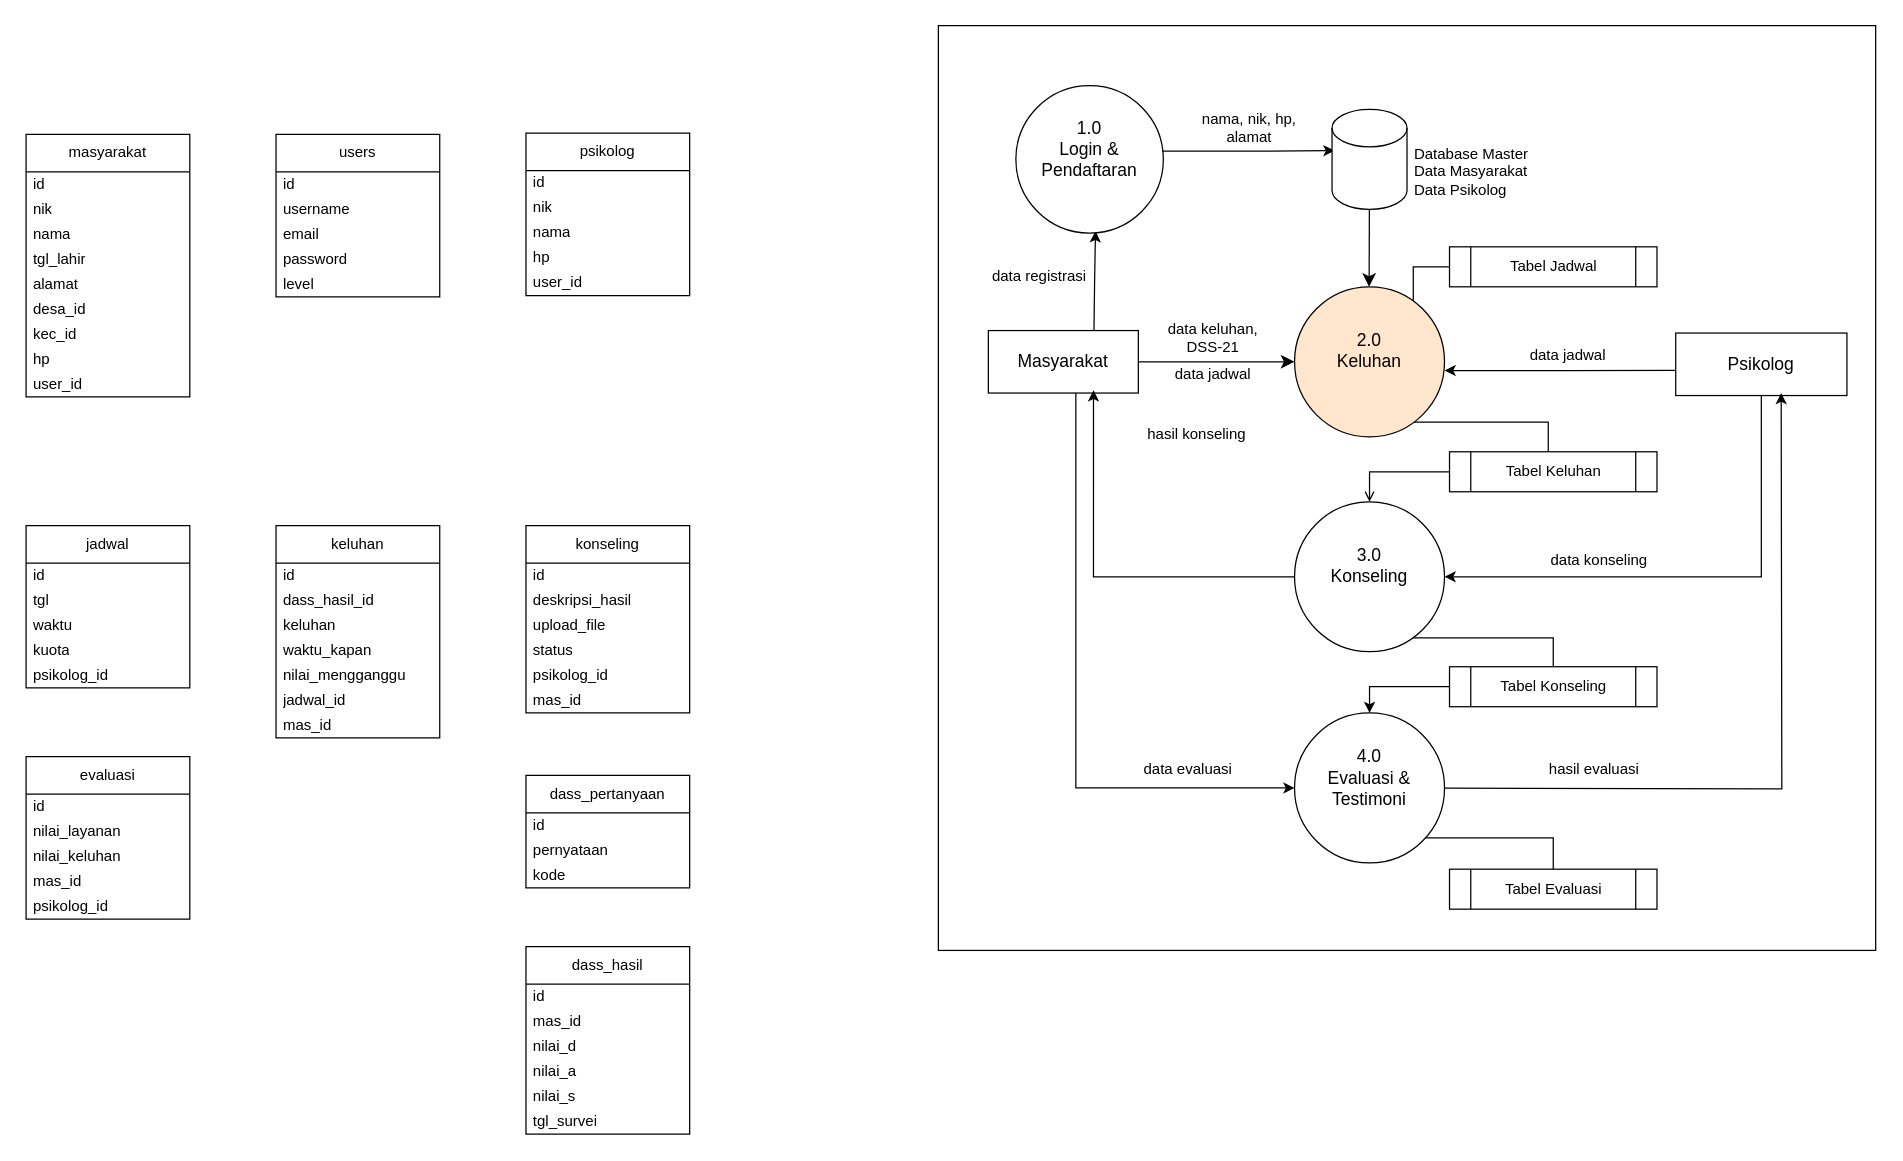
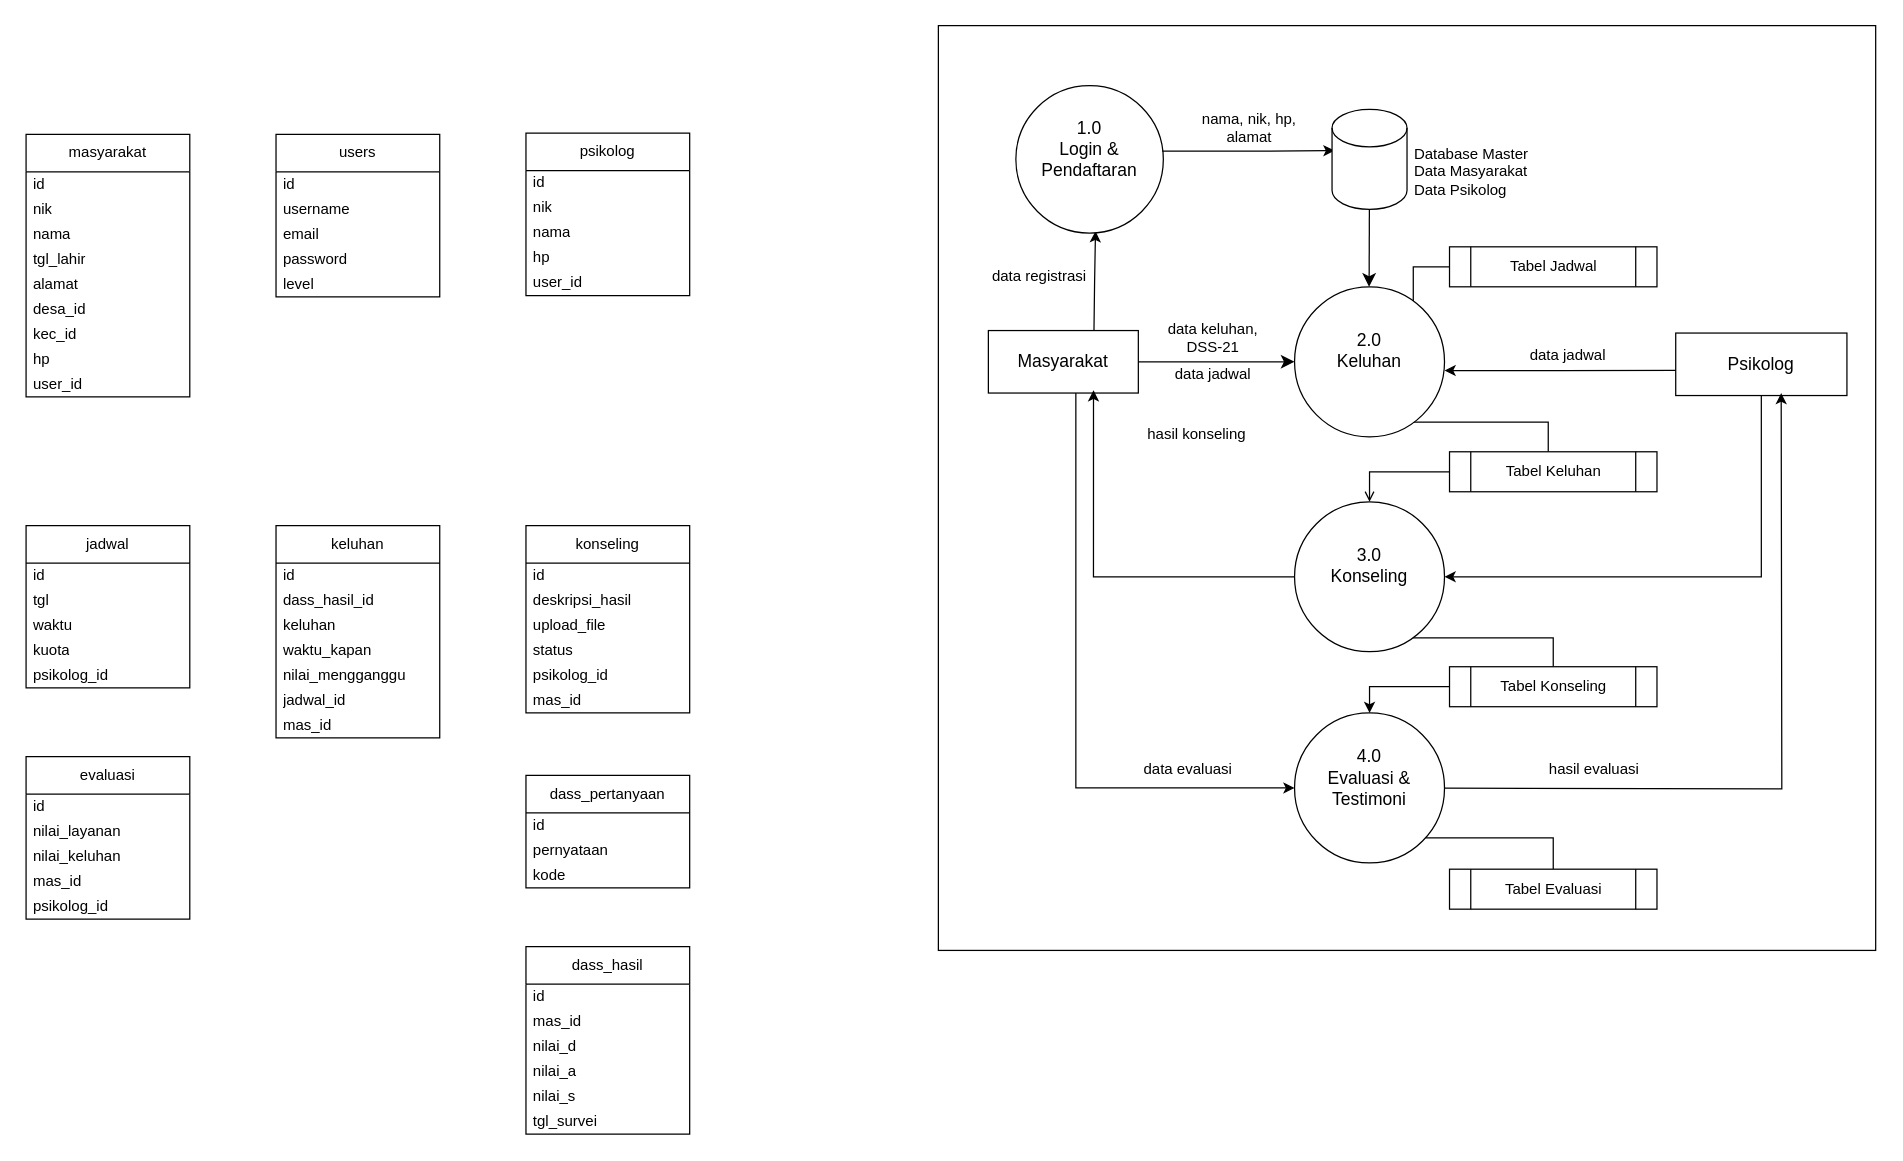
- <mxCell id="7" value="&lt;div style=&quot;font-size: 14px;&quot;&gt;2.0&lt;/div&gt;&lt;div&gt;Keluhan&lt;/div&gt;&lt;div&gt;&lt;br&gt;&lt;/div&gt;" style="ellipse;whiteSpace=wrap;html=1;aspect=fixed;fontSize=14;fillColor=#ffe6cc;" parent="1" vertex="1"><mxGeometry x="1035" y="229" width="120" height="120" as="geometry" /></mxCell>
+ <mxCell id="7" value="&lt;div style=&quot;font-size: 14px;&quot;&gt;2.0&lt;/div&gt;&lt;div&gt;Keluhan&lt;/div&gt;&lt;div&gt;&lt;br&gt;&lt;/div&gt;" style="ellipse;whiteSpace=wrap;html=1;aspect=fixed;fontSize=14;" parent="1" vertex="1"><mxGeometry x="1035" y="229" width="120" height="120" as="geometry" /></mxCell>
- <mxCell id="36" value="data konseling" style="text;html=1;align=center;verticalAlign=middle;whiteSpace=wrap;rounded=0;fontSize=12;" parent="1" vertex="1"><mxGeometry x="1229" y="433" width="100" height="30" as="geometry" /></mxCell>
